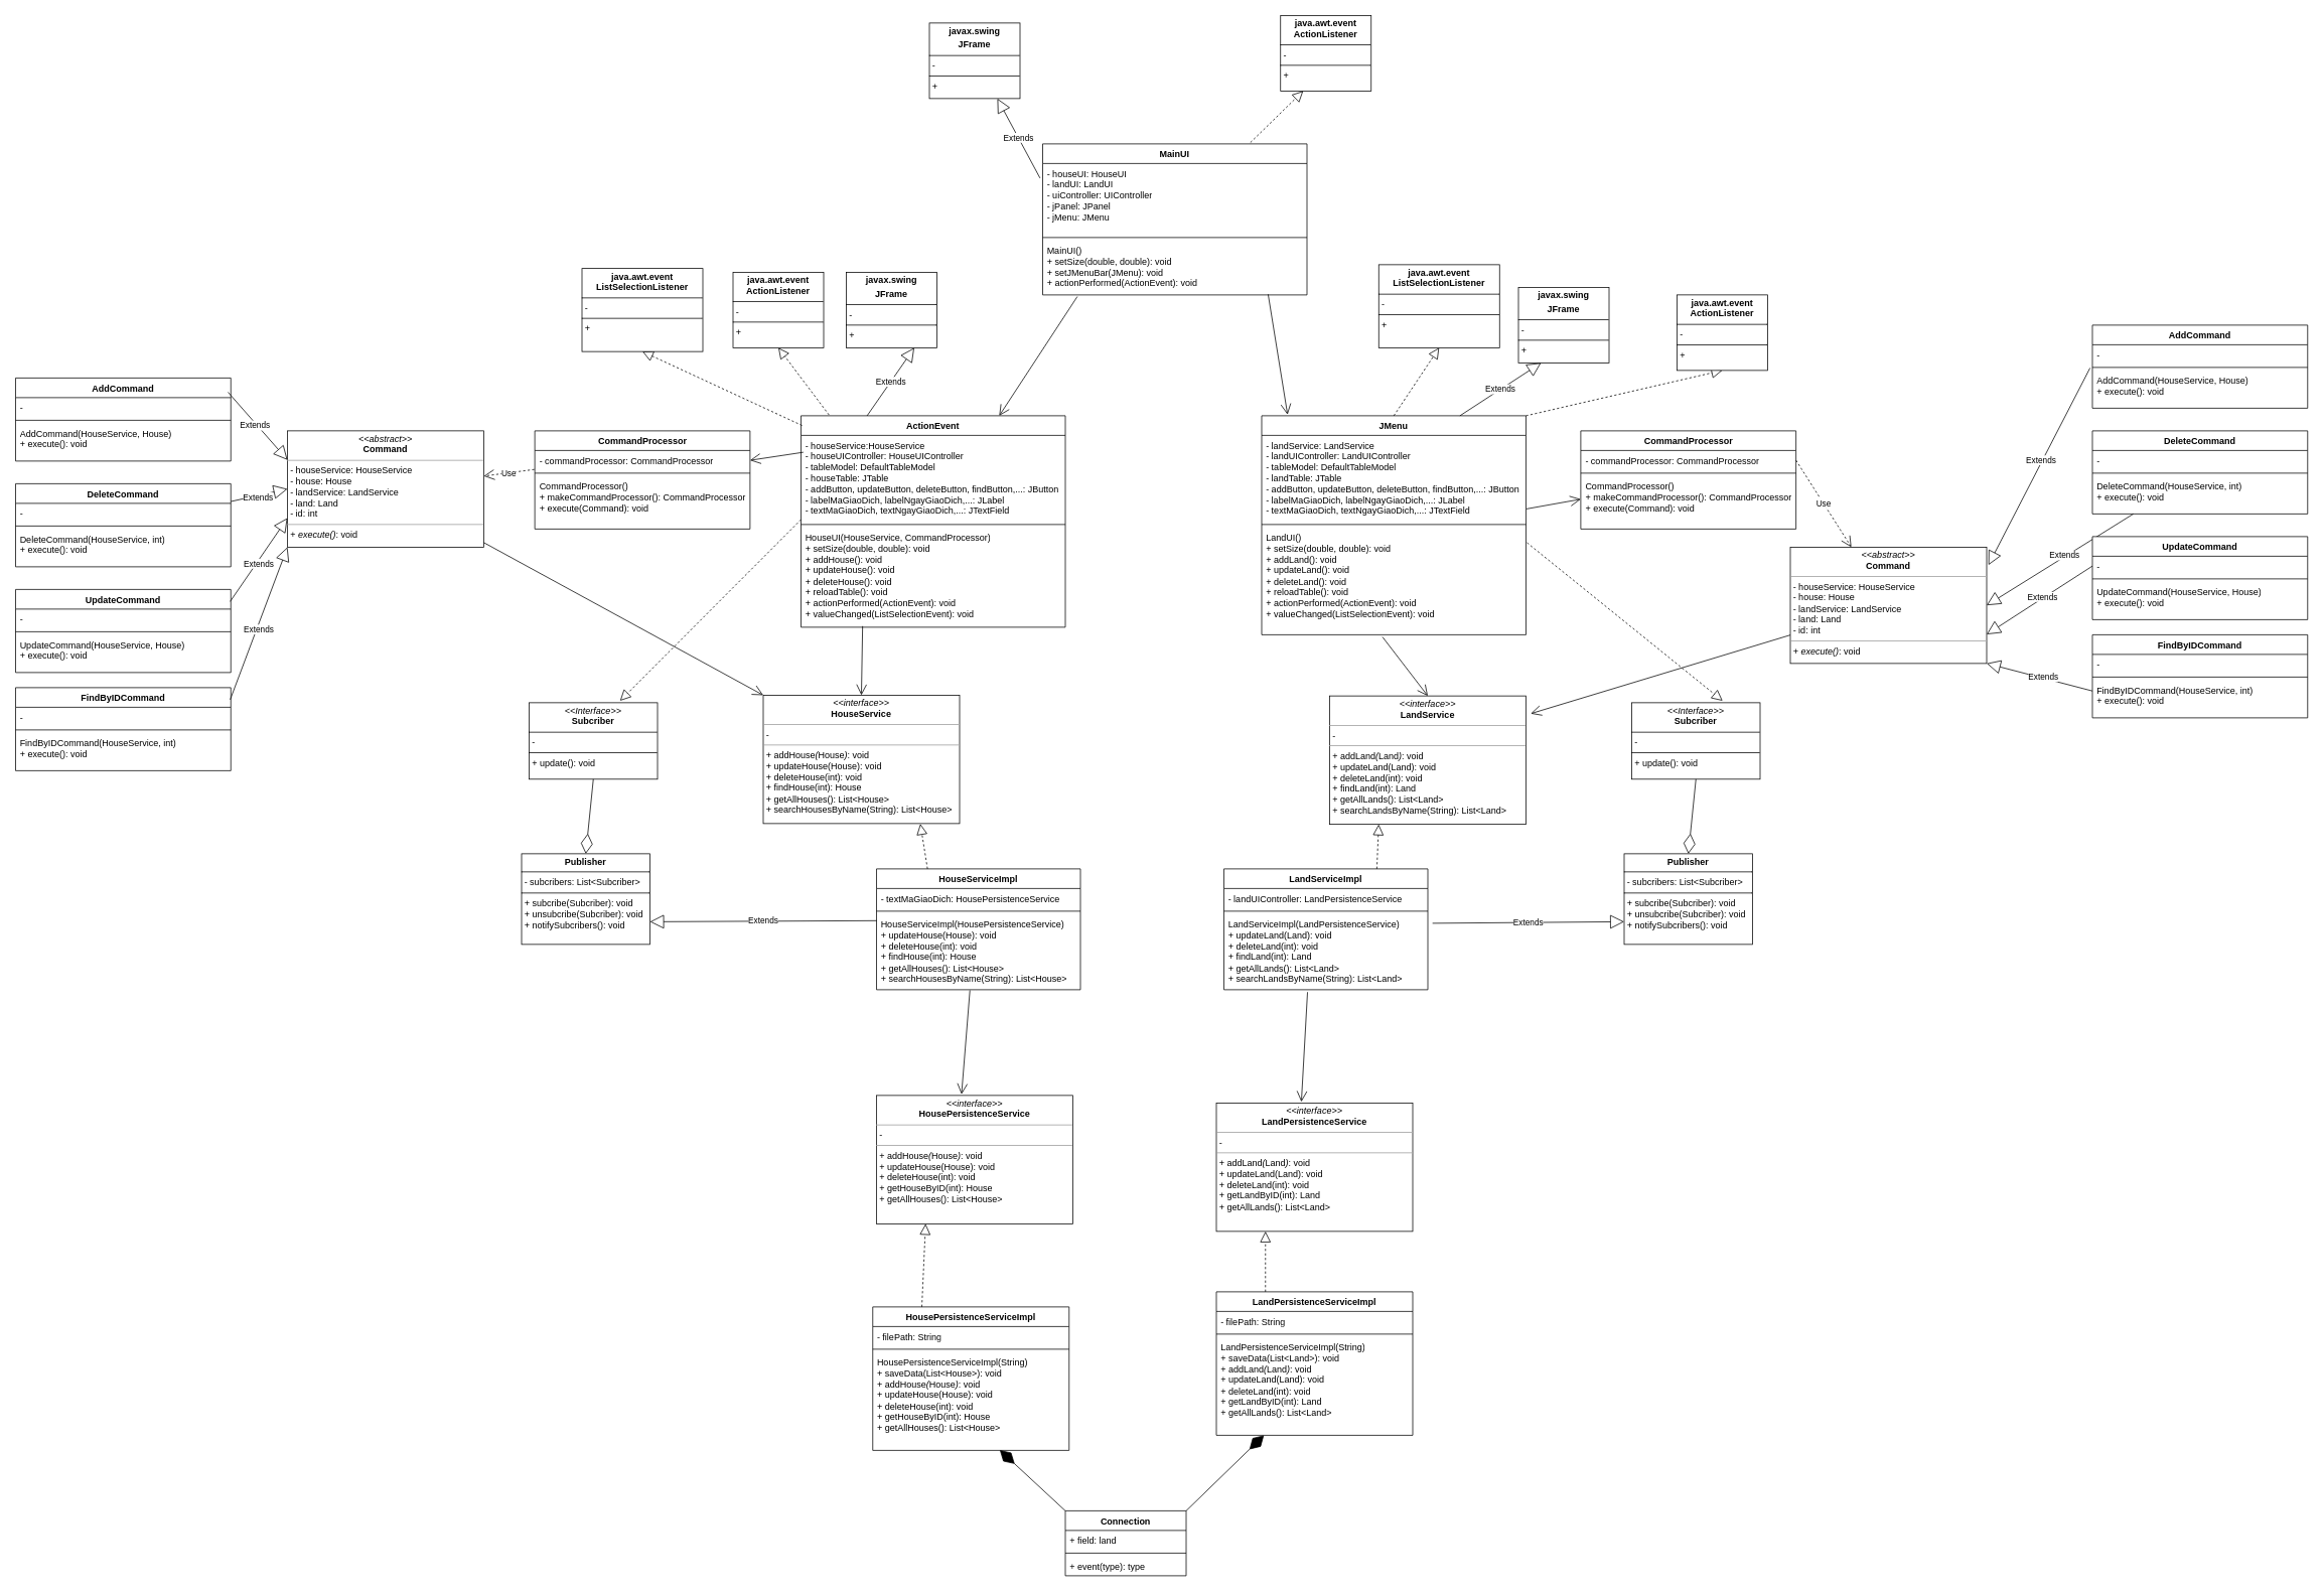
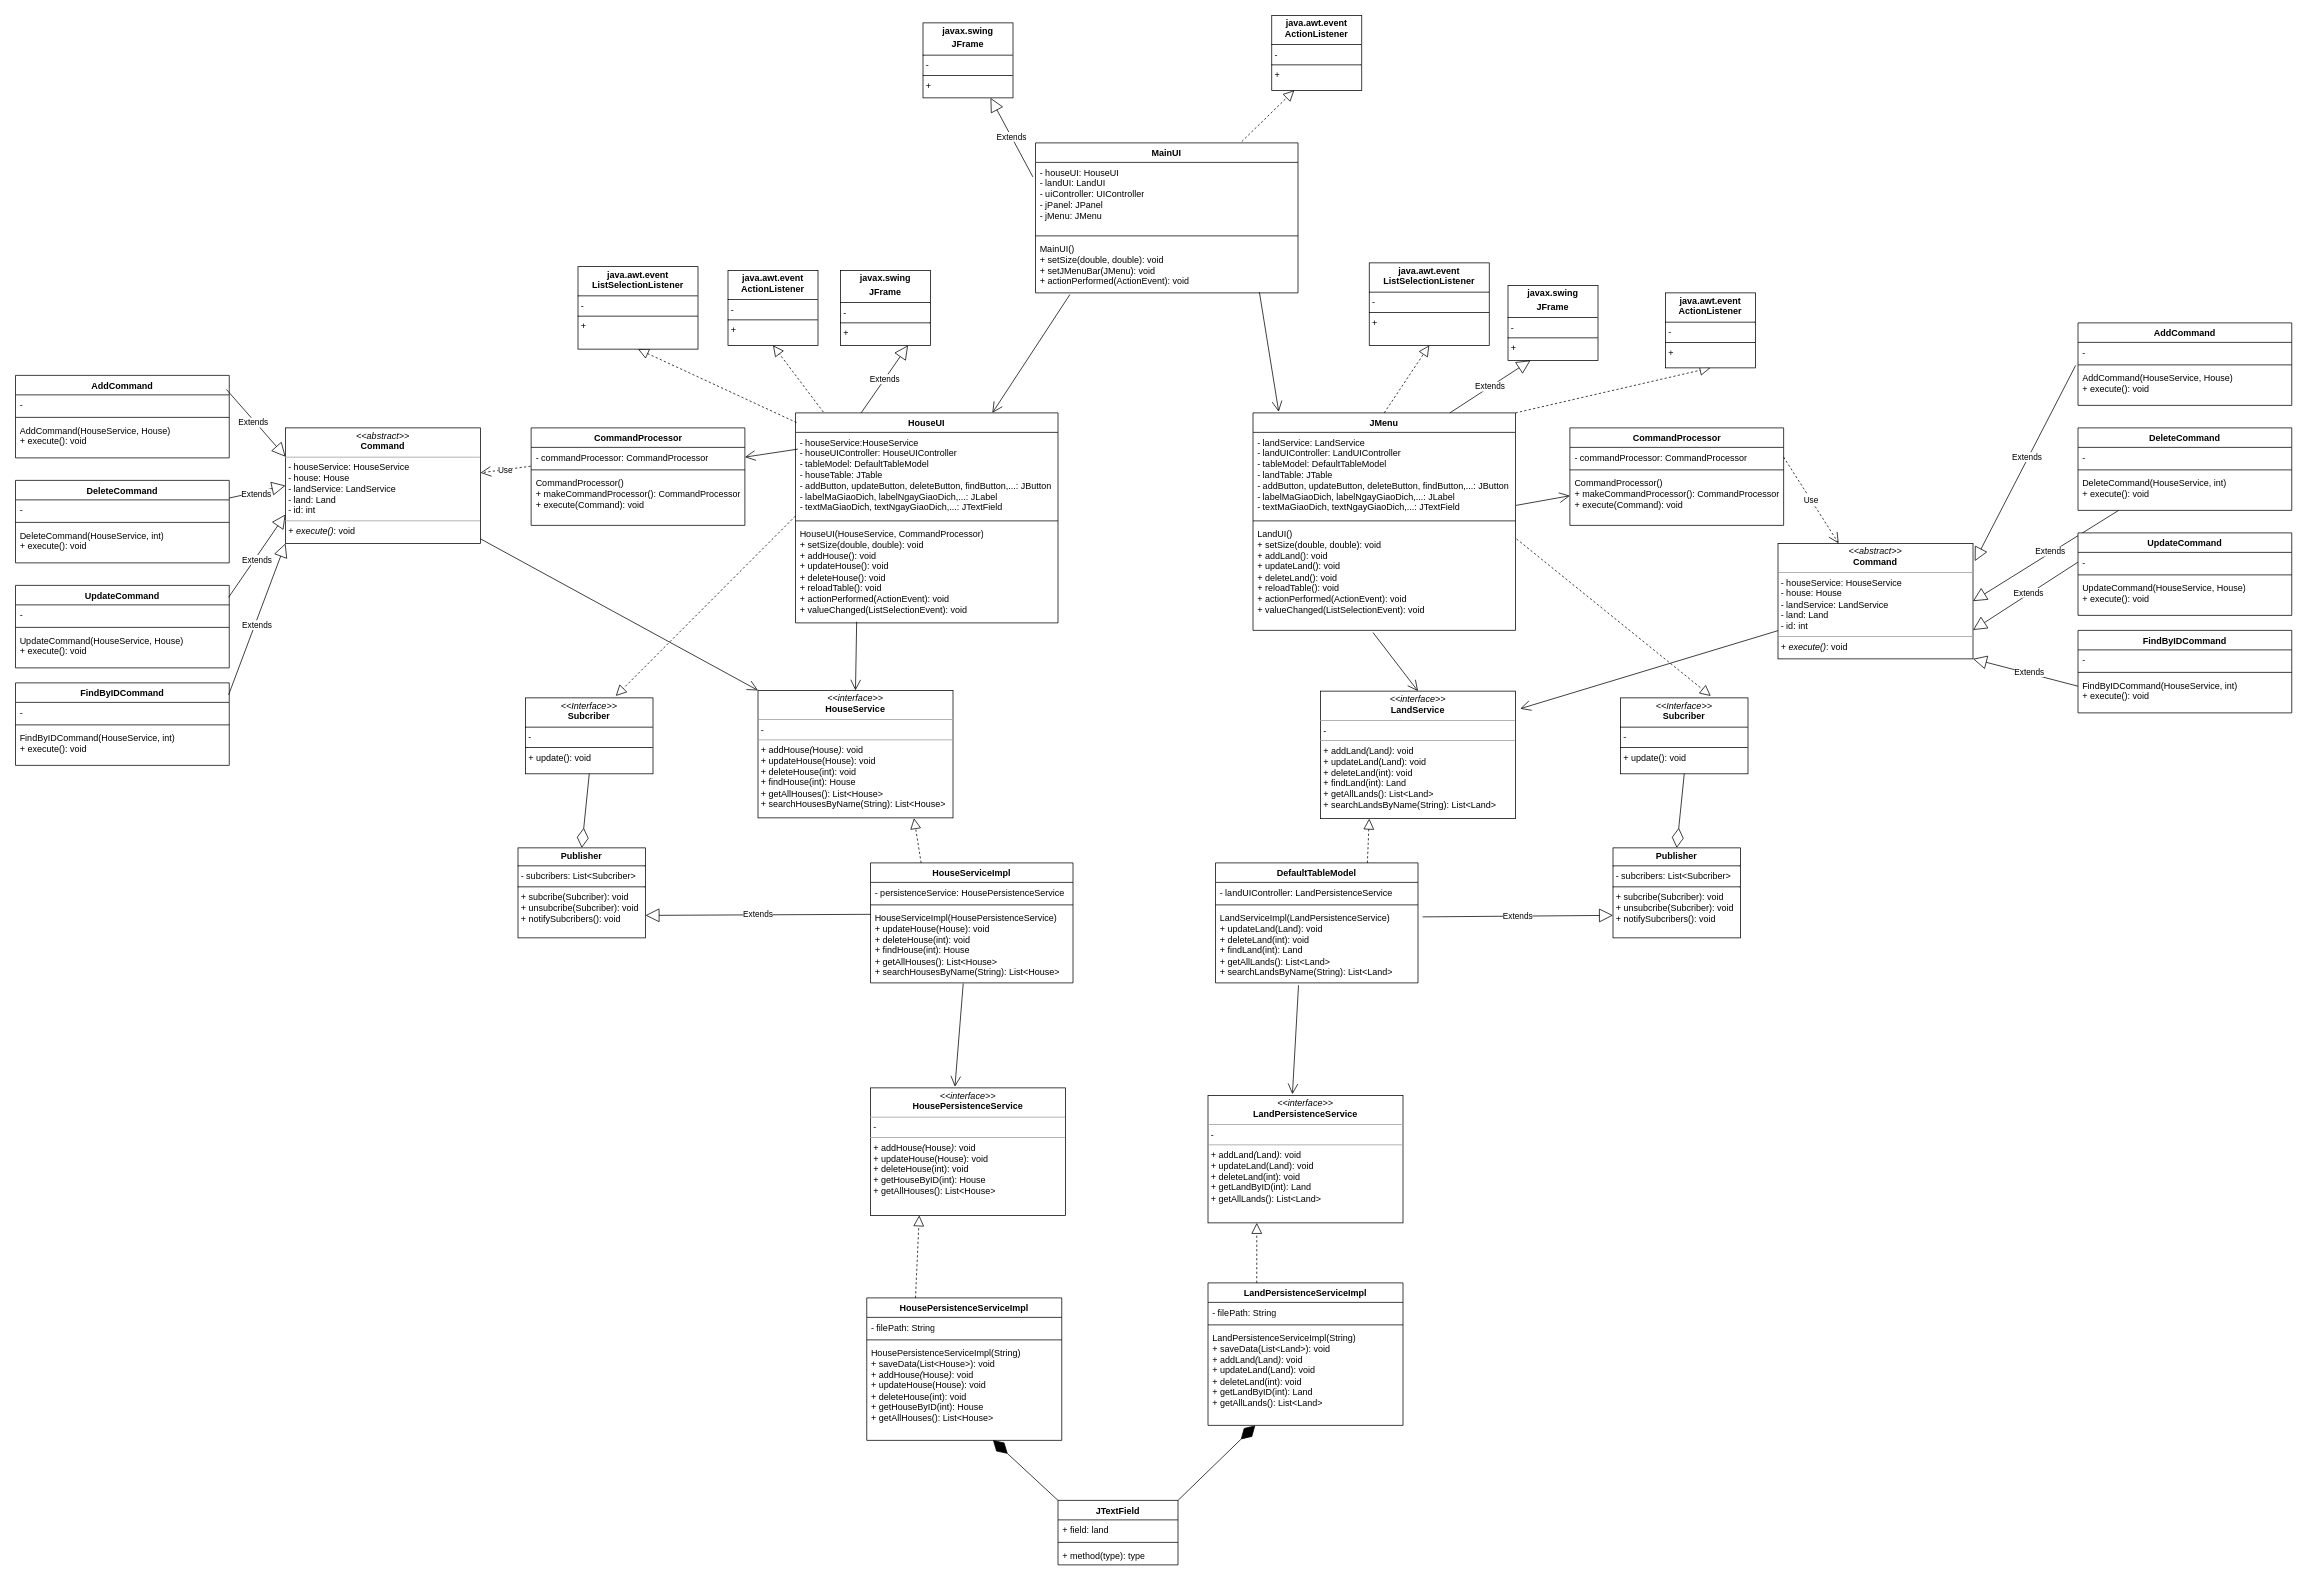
- <mxCell id="9" value="ActionEvent" style="swimlane;fontStyle=1;align=center;verticalAlign=top;childLayout=stackLayout;horizontal=1;startSize=26;horizontalStack=0;resizeParent=1;resizeParentMax=0;resizeLast=0;collapsible=1;marginBottom=0;whiteSpace=wrap;html=1;" parent="1" vertex="1"><mxGeometry x="1060" y="550" width="350" height="280" as="geometry" /></mxCell>
+ <mxCell id="9" value="HouseUI" style="swimlane;fontStyle=1;align=center;verticalAlign=top;childLayout=stackLayout;horizontal=1;startSize=26;horizontalStack=0;resizeParent=1;resizeParentMax=0;resizeLast=0;collapsible=1;marginBottom=0;whiteSpace=wrap;html=1;" parent="1" vertex="1"><mxGeometry x="1060" y="550" width="350" height="280" as="geometry" /></mxCell>
- <mxCell id="43" value="LandServiceImpl" style="swimlane;fontStyle=1;align=center;verticalAlign=top;childLayout=stackLayout;horizontal=1;startSize=26;horizontalStack=0;resizeParent=1;resizeParentMax=0;resizeLast=0;collapsible=1;marginBottom=0;whiteSpace=wrap;html=1;" parent="1" vertex="1"><mxGeometry x="1620" y="1150" width="270" height="160" as="geometry" /></mxCell>
+ <mxCell id="43" value="DefaultTableModel" style="swimlane;fontStyle=1;align=center;verticalAlign=top;childLayout=stackLayout;horizontal=1;startSize=26;horizontalStack=0;resizeParent=1;resizeParentMax=0;resizeLast=0;collapsible=1;marginBottom=0;whiteSpace=wrap;html=1;" parent="1" vertex="1"><mxGeometry x="1620" y="1150" width="270" height="160" as="geometry" /></mxCell>
- <mxCell id="30" value="-&amp;nbsp;textMaGiaoDich: HousePersistenceService" style="text;strokeColor=none;fillColor=none;align=left;verticalAlign=top;spacingLeft=4;spacingRight=4;overflow=hidden;rotatable=0;points=[[0,0.5],[1,0.5]];portConstraint=eastwest;whiteSpace=wrap;html=1;" parent="29" vertex="1"><mxGeometry y="26" width="270" height="26" as="geometry" /></mxCell>
+ <mxCell id="30" value="-&amp;nbsp;persistenceService: HousePersistenceService" style="text;strokeColor=none;fillColor=none;align=left;verticalAlign=top;spacingLeft=4;spacingRight=4;overflow=hidden;rotatable=0;points=[[0,0.5],[1,0.5]];portConstraint=eastwest;whiteSpace=wrap;html=1;" parent="29" vertex="1"><mxGeometry y="26" width="270" height="26" as="geometry" /></mxCell>
- <mxCell id="55" value="Connection" style="swimlane;fontStyle=1;align=center;verticalAlign=top;childLayout=stackLayout;horizontal=1;startSize=26;horizontalStack=0;resizeParent=1;resizeParentMax=0;resizeLast=0;collapsible=1;marginBottom=0;whiteSpace=wrap;html=1;" vertex="1" parent="1"><mxGeometry x="1410" y="2000" width="160" height="86" as="geometry" /></mxCell>
+ <mxCell id="55" value="JTextField" style="swimlane;fontStyle=1;align=center;verticalAlign=top;childLayout=stackLayout;horizontal=1;startSize=26;horizontalStack=0;resizeParent=1;resizeParentMax=0;resizeLast=0;collapsible=1;marginBottom=0;whiteSpace=wrap;html=1;" vertex="1" parent="1"><mxGeometry x="1410" y="2000" width="160" height="86" as="geometry" /></mxCell>
- <mxCell id="58" value="+ event(type): type" style="text;strokeColor=none;fillColor=none;align=left;verticalAlign=top;spacingLeft=4;spacingRight=4;overflow=hidden;rotatable=0;points=[[0,0.5],[1,0.5]];portConstraint=eastwest;whiteSpace=wrap;html=1;" vertex="1" parent="55"><mxGeometry y="60" width="160" height="26" as="geometry" /></mxCell>
+ <mxCell id="58" value="+ method(type): type" style="text;strokeColor=none;fillColor=none;align=left;verticalAlign=top;spacingLeft=4;spacingRight=4;overflow=hidden;rotatable=0;points=[[0,0.5],[1,0.5]];portConstraint=eastwest;whiteSpace=wrap;html=1;" vertex="1" parent="55"><mxGeometry y="60" width="160" height="26" as="geometry" /></mxCell>
